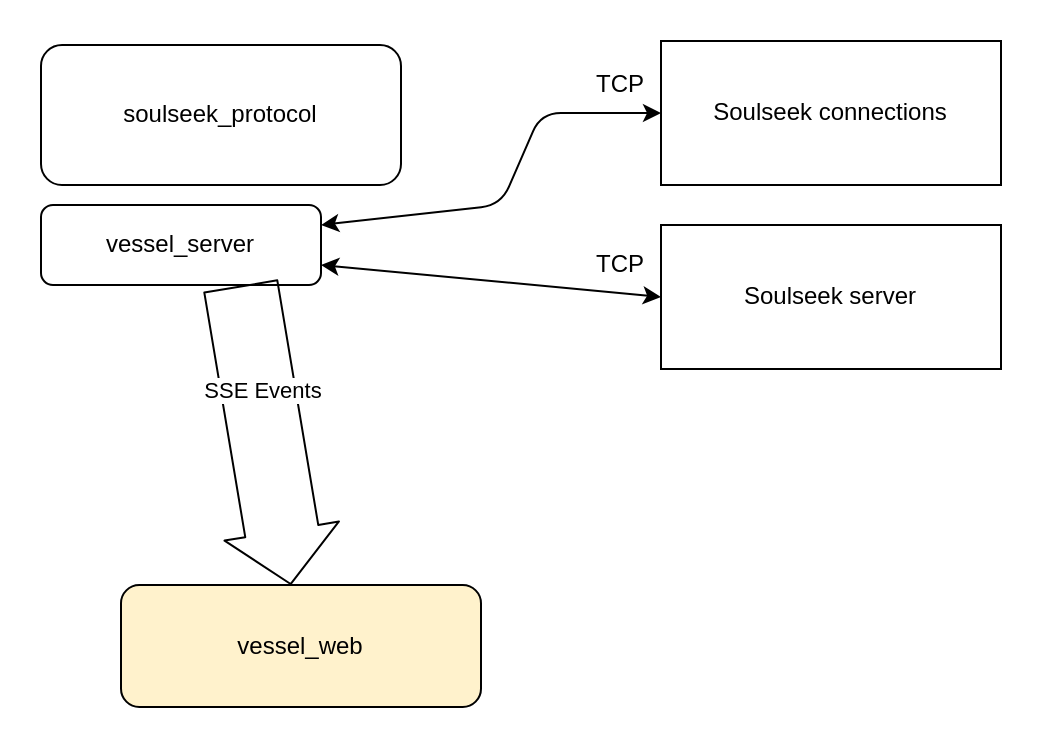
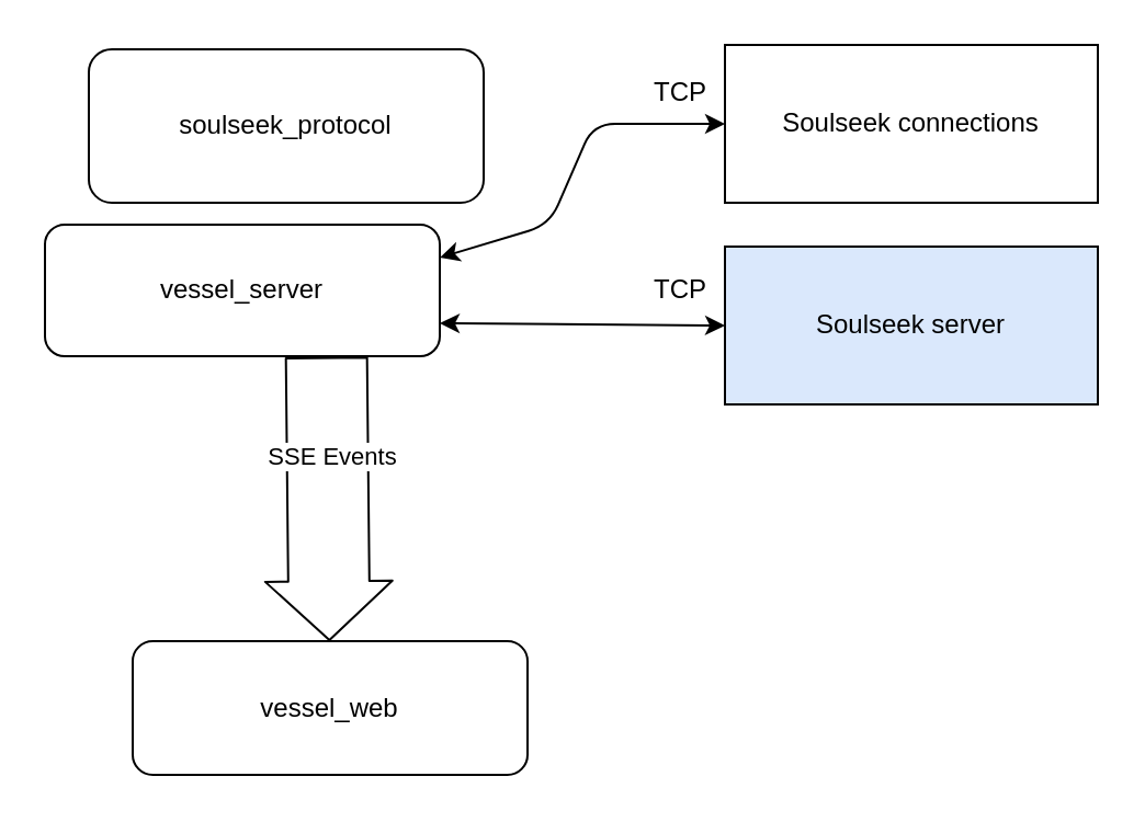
- <mxCell id="2" value="soulseek_protocol" style="rounded=1;whiteSpace=wrap;html=1;" parent="1" vertex="1"><mxGeometry x="20" y="22" width="180" height="70" as="geometry" /></mxCell>
+ <mxCell id="2" value="soulseek_protocol" style="rounded=1;whiteSpace=wrap;html=1;" parent="1" vertex="1"><mxGeometry x="40" y="22" width="180" height="70" as="geometry" /></mxCell>
- <mxCell id="3" value="vessel_server" style="rounded=1;whiteSpace=wrap;html=1;" parent="1" vertex="1"><mxGeometry x="20" y="102" width="140" height="40" as="geometry" /></mxCell>
+ <mxCell id="3" value="vessel_server" style="rounded=1;whiteSpace=wrap;html=1;" parent="1" vertex="1"><mxGeometry x="20" y="102" width="180" height="60" as="geometry" /></mxCell>
- <mxCell id="9" value="Soulseek server" style="rounded=0;whiteSpace=wrap;html=1;" parent="1" vertex="1"><mxGeometry x="330" y="112" width="170" height="72" as="geometry" /></mxCell>
+ <mxCell id="9" value="Soulseek server" style="rounded=0;whiteSpace=wrap;html=1;fillColor=#dae8fc;" parent="1" vertex="1"><mxGeometry x="330" y="112" width="170" height="72" as="geometry" /></mxCell>
- <mxCell id="7" value="vessel_web" style="rounded=1;whiteSpace=wrap;html=1;fillColor=#fff2cc;" parent="1" vertex="1"><mxGeometry x="60" y="292" width="180" height="61" as="geometry" /></mxCell>
+ <mxCell id="7" value="vessel_web" style="rounded=1;whiteSpace=wrap;html=1;" parent="1" vertex="1"><mxGeometry x="60" y="292" width="180" height="61" as="geometry" /></mxCell>
